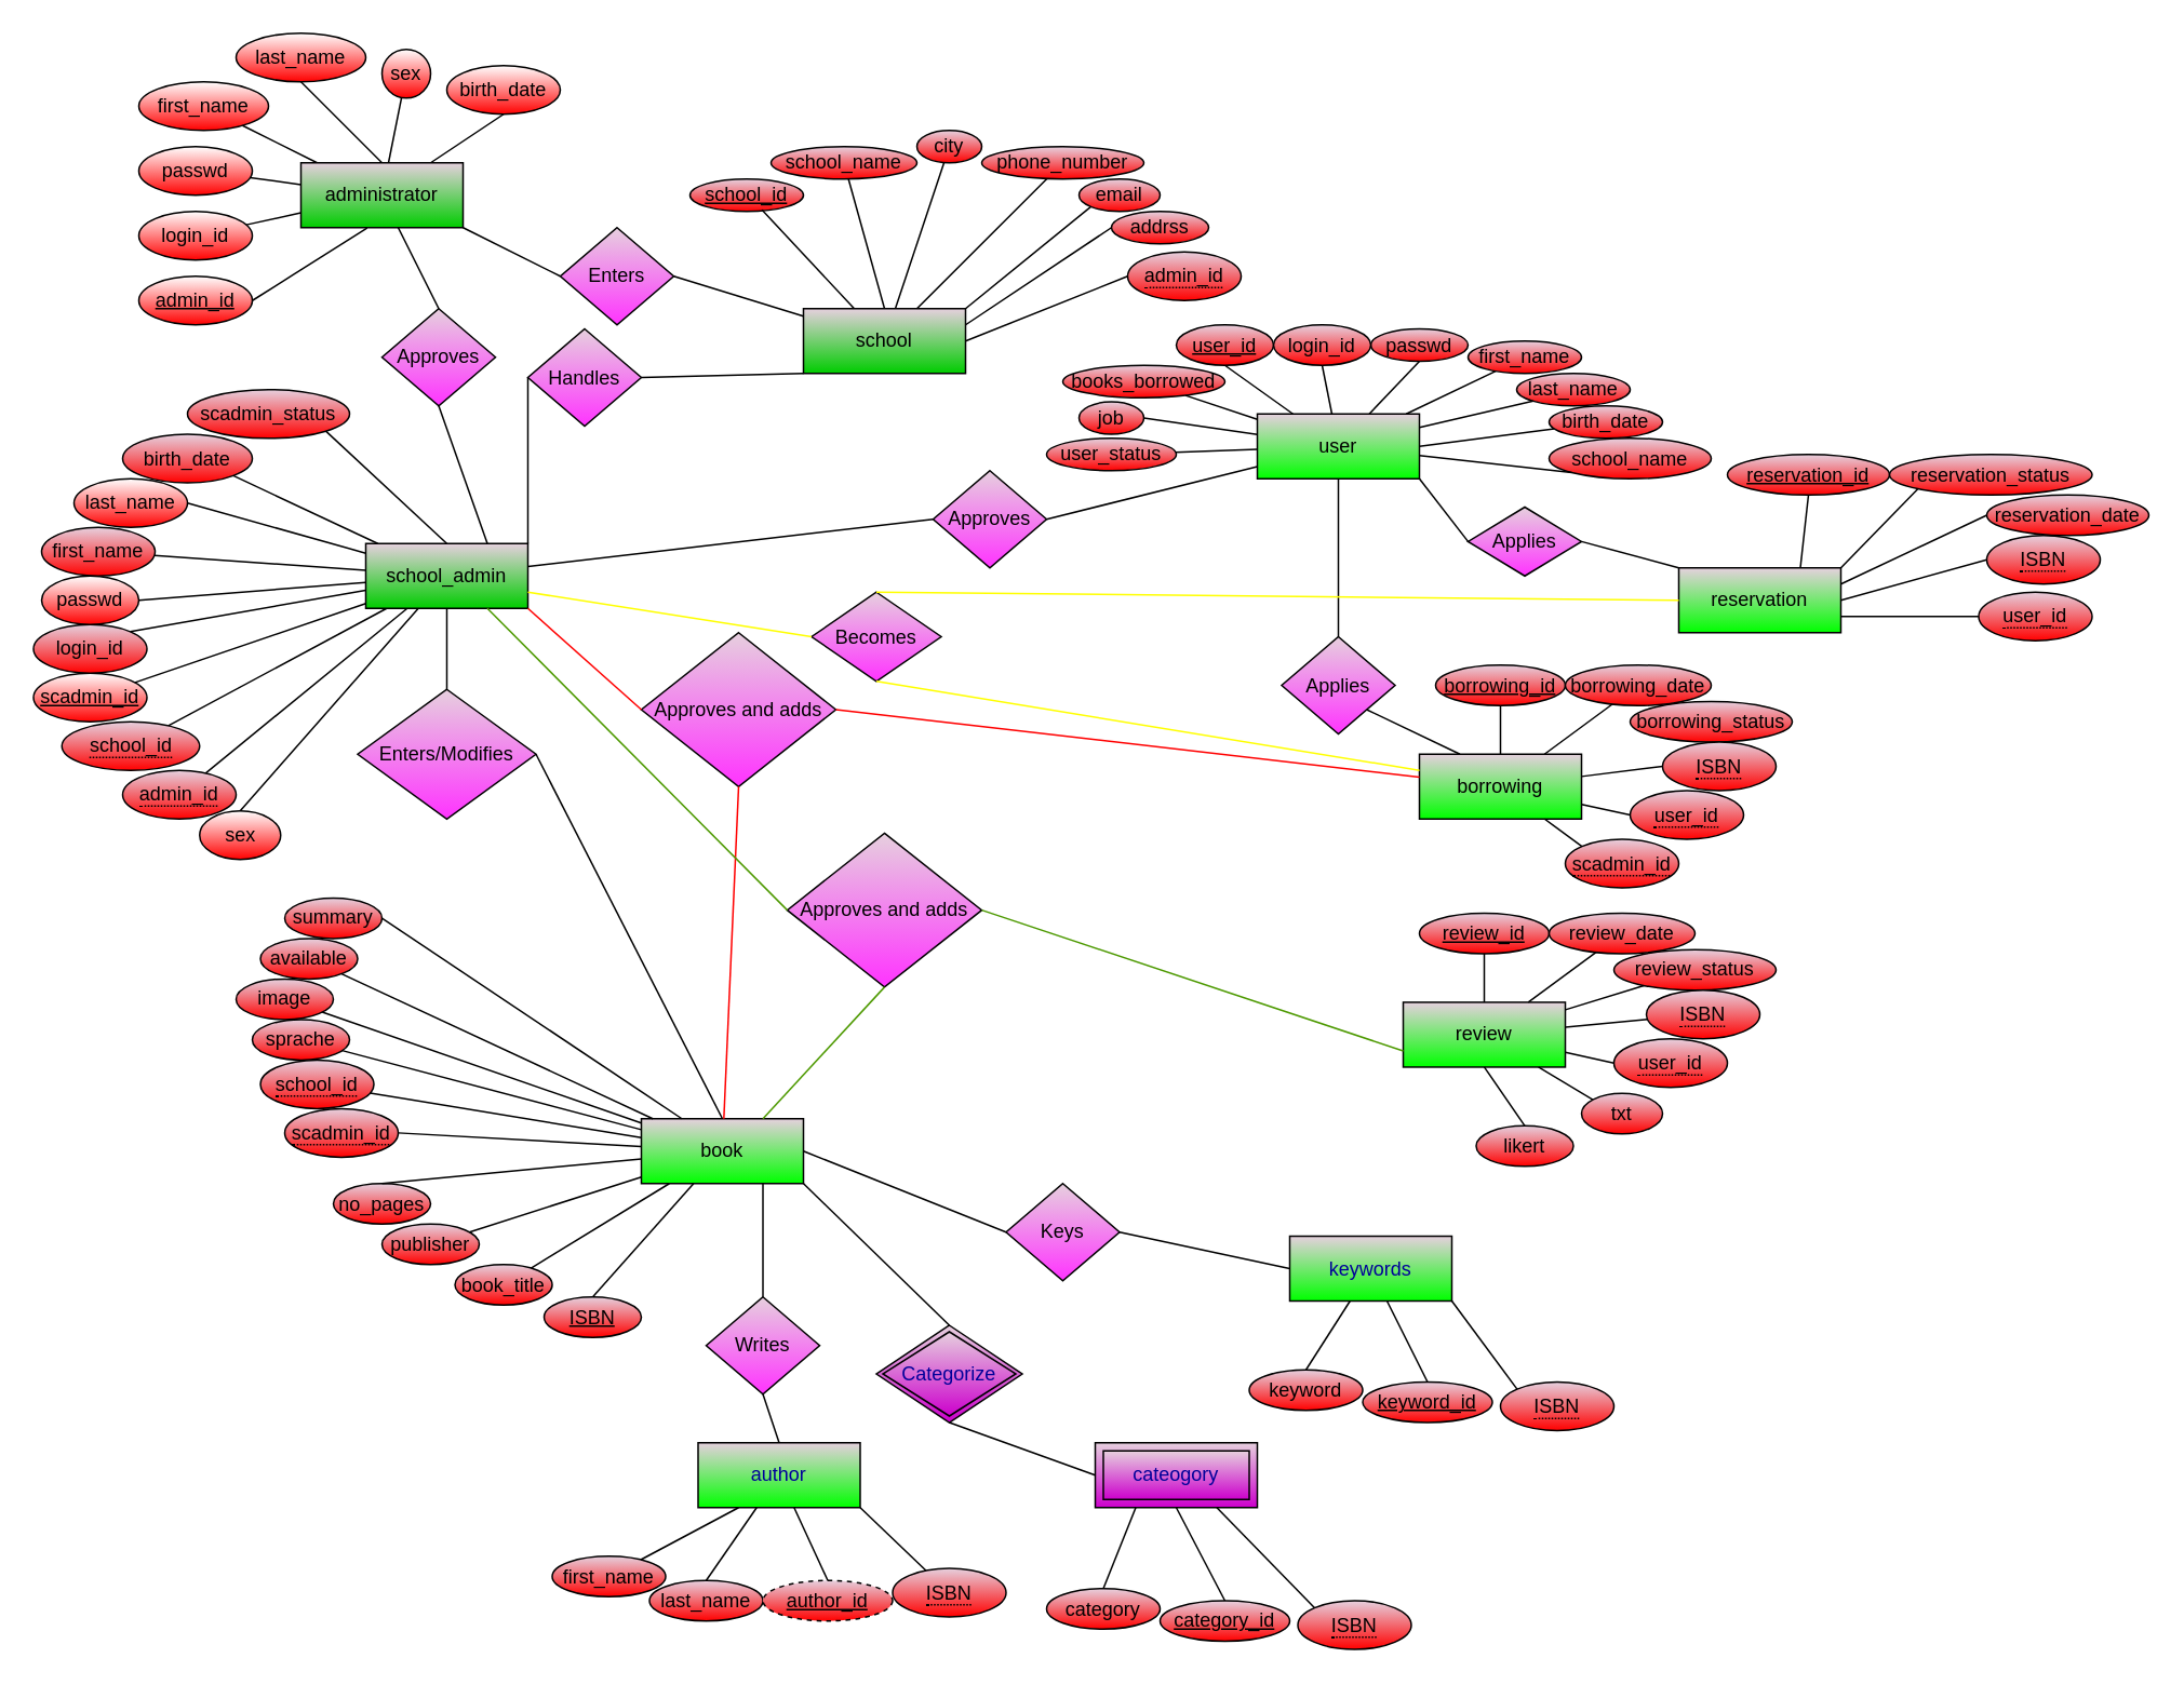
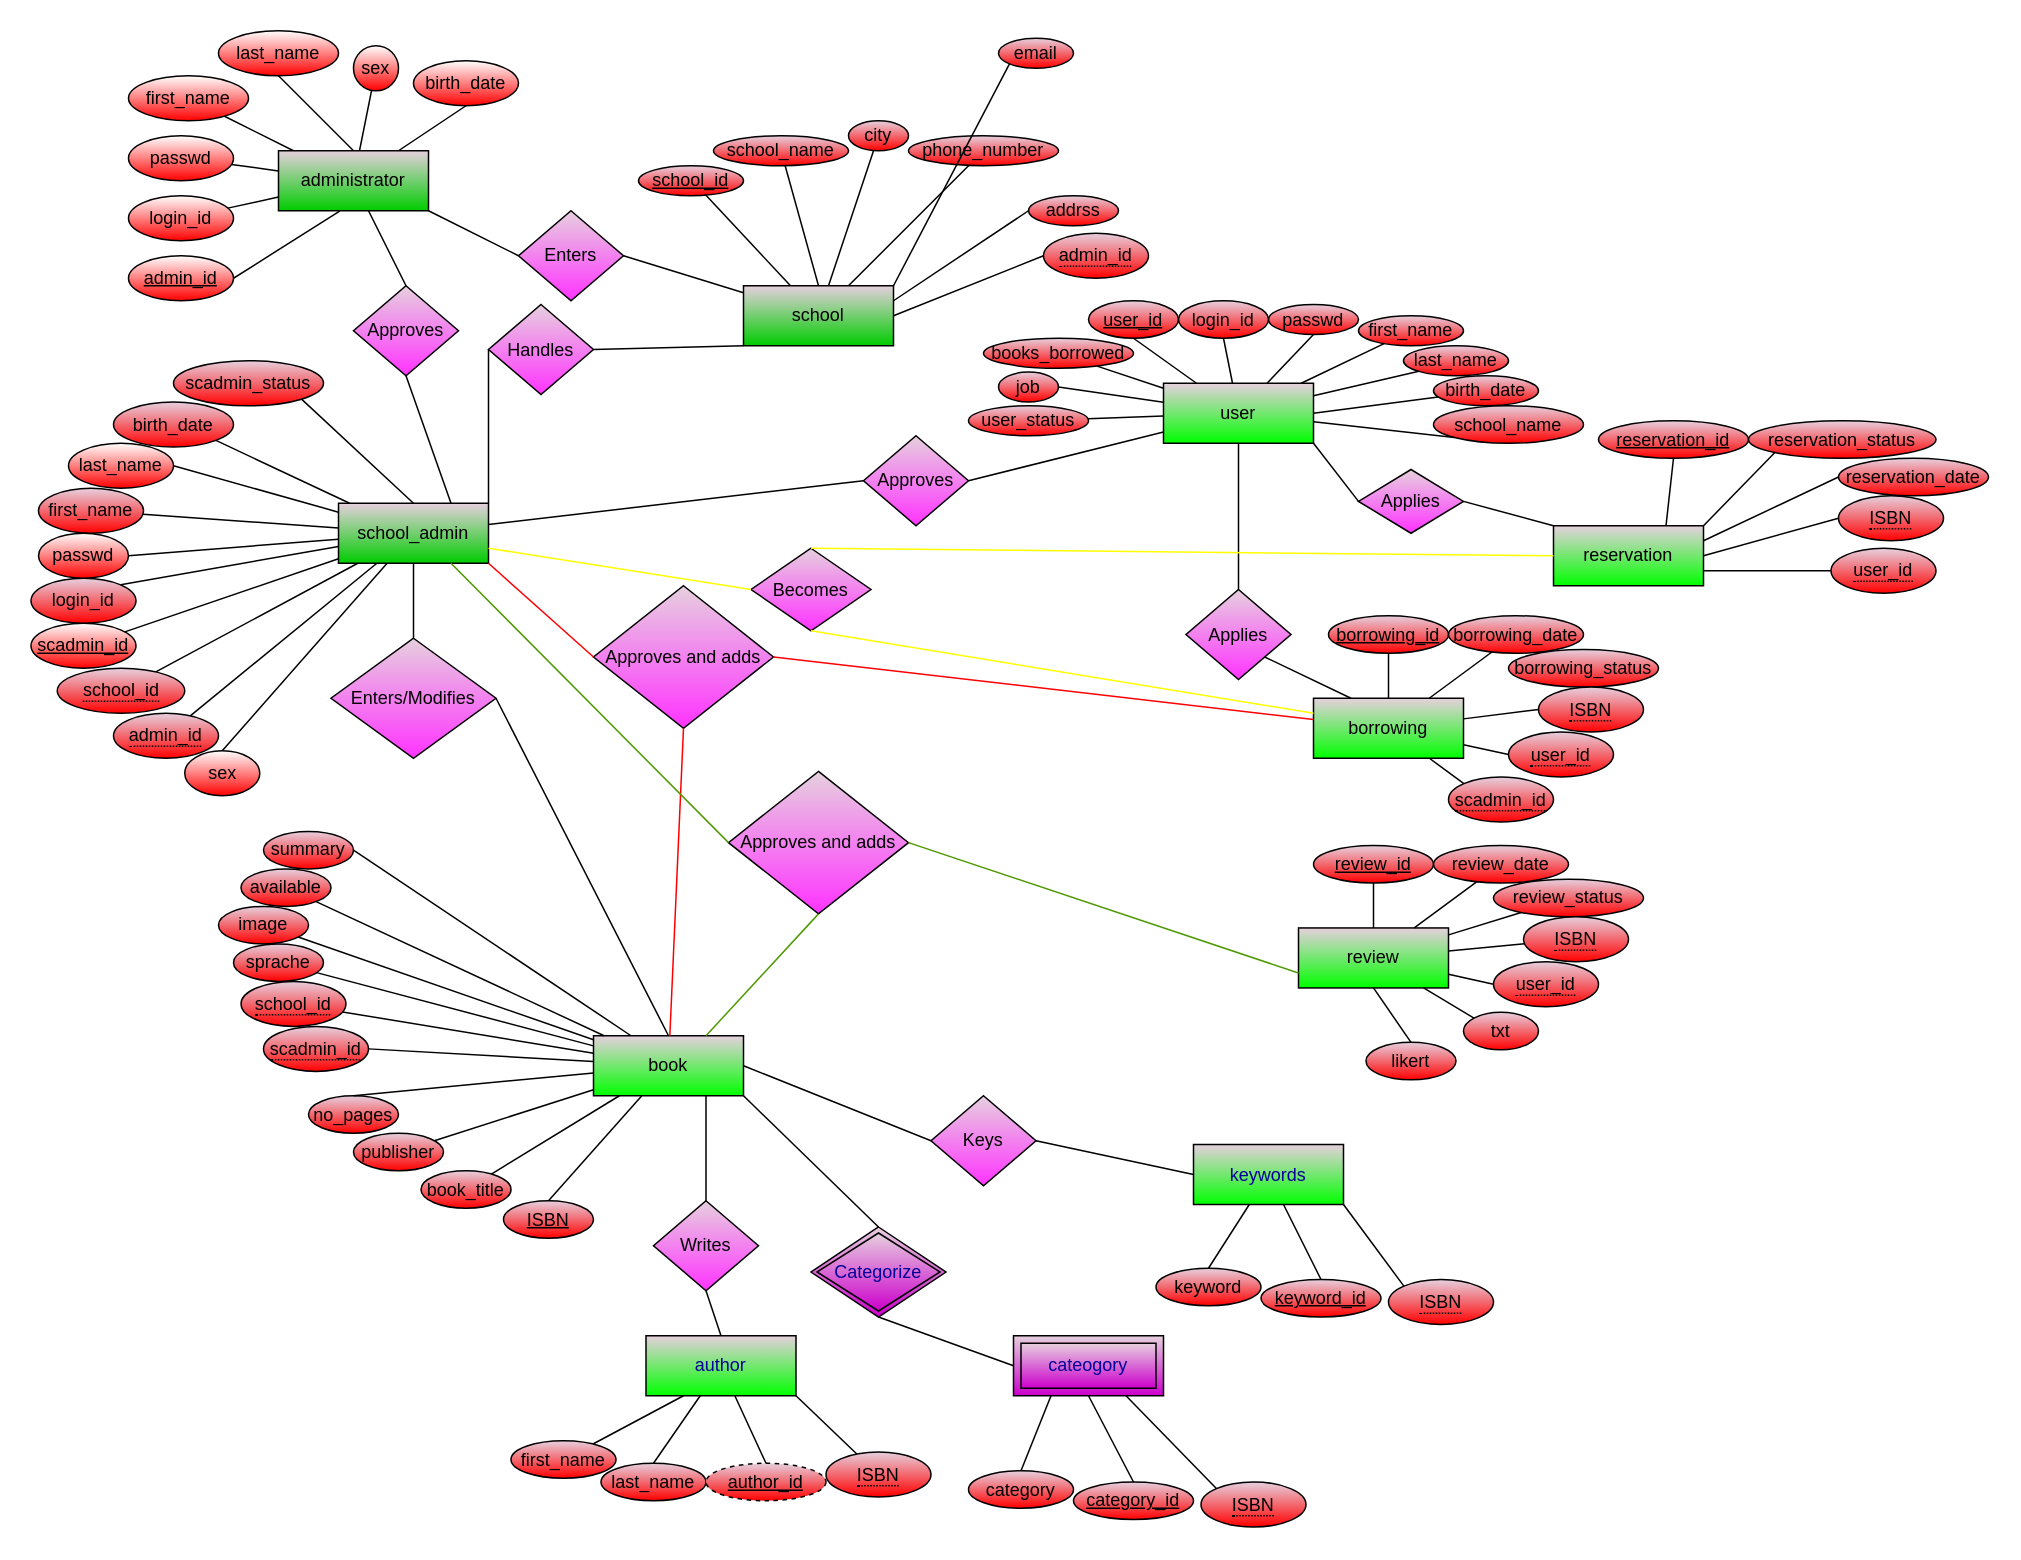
- <mxCell id="41" value="email" style="ellipse;whiteSpace=wrap;html=1;align=center;strokeColor=#000000;fillColor=#E6D0DE;gradientColor=#FF0000;" vertex="1" parent="1"><mxGeometry x="665" y="110" width="50" height="20" as="geometry" /></mxCell>
+ <mxCell id="41" value="email" style="ellipse;whiteSpace=wrap;html=1;align=center;strokeColor=#000000;fillColor=#E6D0DE;gradientColor=#FF0000;" vertex="1" parent="1"><mxGeometry x="665" y="25" width="50" height="20" as="geometry" /></mxCell>
